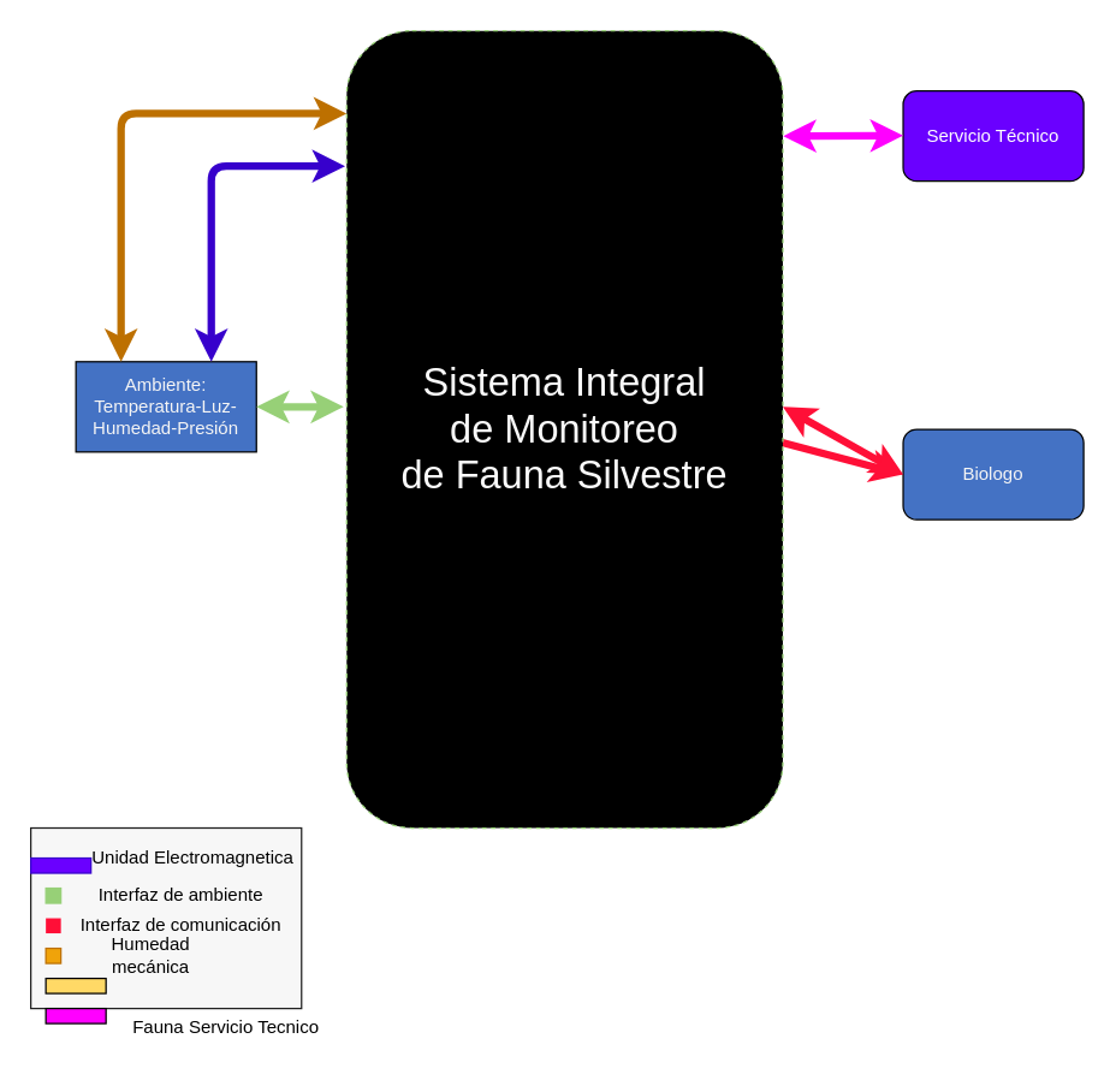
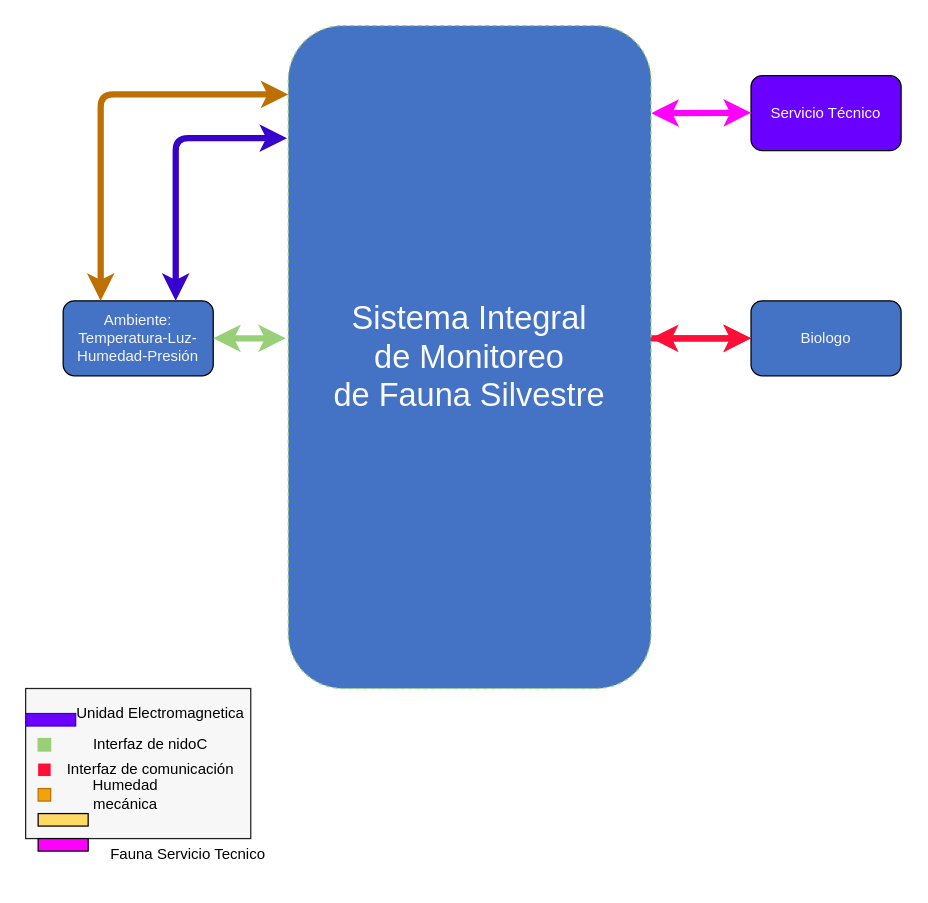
- <mxCell id="11" value="&lt;div&gt;&lt;font color=&quot;#F5F5F5&quot;&gt;Ambiente:&lt;/font&gt;&lt;/div&gt;&lt;div&gt;&lt;font color=&quot;#F5F5F5&quot;&gt;Temperatura-Luz-Humedad-Presión&lt;br&gt;&lt;/font&gt;&lt;/div&gt;" style="whiteSpace=wrap;html=1;fillColor=#4472C4;rounded=0;" vertex="1" parent="1"><mxGeometry x="50" y="240" width="120" height="60" as="geometry" /></mxCell>
+ <mxCell id="11" value="&lt;div&gt;&lt;font color=&quot;#F5F5F5&quot;&gt;Ambiente:&lt;/font&gt;&lt;/div&gt;&lt;div&gt;&lt;font color=&quot;#F5F5F5&quot;&gt;Temperatura-Luz-Humedad-Presión&lt;br&gt;&lt;/font&gt;&lt;/div&gt;" style="rounded=1;whiteSpace=wrap;html=1;fillColor=#4472C4;" vertex="1" parent="1"><mxGeometry x="50" y="240" width="120" height="60" as="geometry" /></mxCell>
- <mxCell id="31" value="&lt;font style=&quot;font-size: 26px&quot; color=&quot;#FAFAFA&quot;&gt;Sistema Integral&lt;br&gt;de Monitoreo &lt;br&gt; de Fauna Silvestre&lt;br&gt;&lt;/font&gt;" style="rounded=1;whiteSpace=wrap;html=1;strokeColor=#97D077;dashed=1;fillColor=#000000;" vertex="1" parent="1"><mxGeometry x="230" y="20" width="290" height="530" as="geometry" /></mxCell>
+ <mxCell id="31" value="&lt;font style=&quot;font-size: 26px&quot; color=&quot;#FAFAFA&quot;&gt;Sistema Integral&lt;br&gt;de Monitoreo &lt;br&gt; de Fauna Silvestre&lt;br&gt;&lt;/font&gt;" style="rounded=1;whiteSpace=wrap;html=1;strokeColor=#97D077;dashed=1;fillColor=#4472c4;" vertex="1" parent="1"><mxGeometry x="230" y="20" width="290" height="530" as="geometry" /></mxCell>
- <mxCell id="15" value="&lt;div&gt;&lt;font color=&quot;#F5F5F5&quot;&gt;Biologo&lt;br&gt;&lt;/font&gt;&lt;/div&gt;" style="rounded=1;whiteSpace=wrap;html=1;fillColor=#4472C4;" vertex="1" parent="1"><mxGeometry x="600" y="285" width="120" height="60" as="geometry" /></mxCell>
+ <mxCell id="15" value="&lt;div&gt;&lt;font color=&quot;#F5F5F5&quot;&gt;Biologo&lt;br&gt;&lt;/font&gt;&lt;/div&gt;" style="rounded=1;whiteSpace=wrap;html=1;fillColor=#4472C4;" vertex="1" parent="1"><mxGeometry x="600" y="240" width="120" height="60" as="geometry" /></mxCell>
- <mxCell id="7" value="&lt;font style=&quot;font-size: 12px&quot;&gt;Interfaz de ambiente&lt;/font&gt;" style="text;html=1;strokeColor=none;fillColor=none;align=center;verticalAlign=middle;whiteSpace=wrap;rounded=0;" parent="1" vertex="1"><mxGeometry x="50" y="590" width="140" height="10" as="geometry" /></mxCell>
+ <mxCell id="7" value="&lt;font style=&quot;font-size: 12px&quot;&gt;Interfaz de nidoC&lt;/font&gt;" style="text;html=1;strokeColor=none;fillColor=none;align=center;verticalAlign=middle;whiteSpace=wrap;rounded=0;" parent="1" vertex="1"><mxGeometry x="50" y="590" width="140" height="10" as="geometry" /></mxCell>
